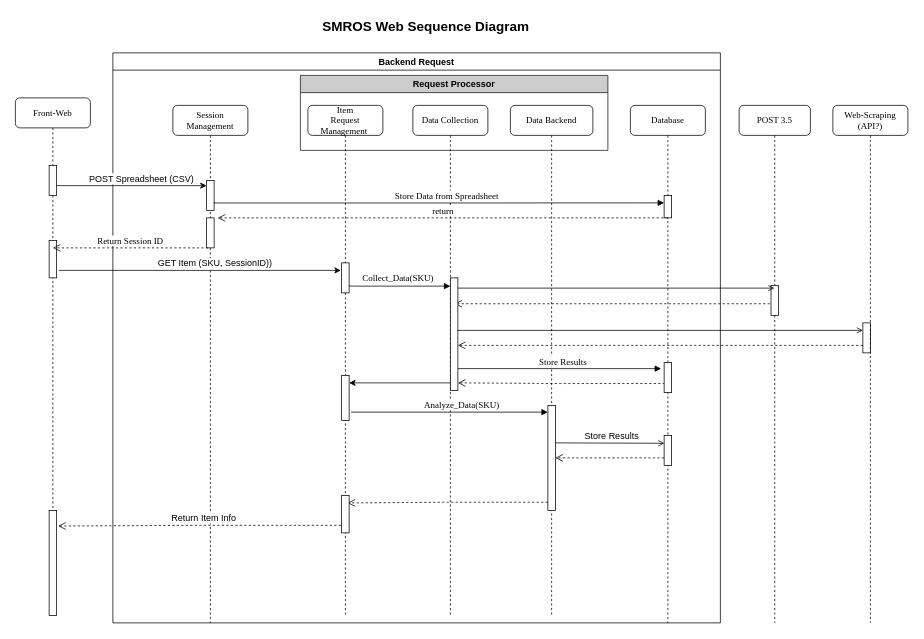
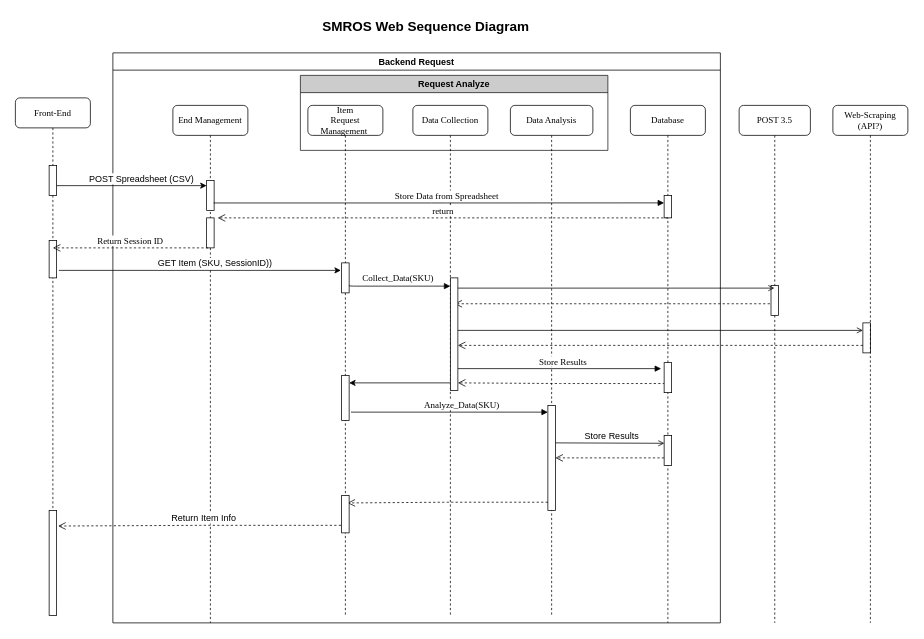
- <mxCell id="18" value="Request Processor" style="swimlane;whiteSpace=wrap;html=1;fillColor=#C7C7C7;strokeWidth=1;opacity=90;gradientColor=none;" parent="5" vertex="1"><mxGeometry x="250" y="30" width="410" height="100" as="geometry" /></mxCell>
+ <mxCell id="18" value="Request Analyze" style="swimlane;whiteSpace=wrap;html=1;fillColor=#C7C7C7;strokeWidth=1;opacity=90;gradientColor=none;" parent="5" vertex="1"><mxGeometry x="250" y="30" width="410" height="100" as="geometry" /></mxCell>
- <mxCell id="2" value="Front-Web" style="shape=umlLifeline;perimeter=lifelinePerimeter;whiteSpace=wrap;html=1;container=1;collapsible=0;recursiveResize=0;outlineConnect=0;rounded=1;shadow=0;comic=0;labelBackgroundColor=none;strokeWidth=1;fontFamily=Verdana;fontSize=12;align=center;" parent="1" vertex="1"><mxGeometry x="20" y="130" width="100" height="690" as="geometry" /></mxCell>
+ <mxCell id="2" value="Front-End" style="shape=umlLifeline;perimeter=lifelinePerimeter;whiteSpace=wrap;html=1;container=1;collapsible=0;recursiveResize=0;outlineConnect=0;rounded=1;shadow=0;comic=0;labelBackgroundColor=none;strokeWidth=1;fontFamily=Verdana;fontSize=12;align=center;" parent="1" vertex="1"><mxGeometry x="20" y="130" width="100" height="690" as="geometry" /></mxCell>
- <mxCell id="24" value="Session Management" style="shape=umlLifeline;perimeter=lifelinePerimeter;whiteSpace=wrap;html=1;container=1;collapsible=0;recursiveResize=0;outlineConnect=0;rounded=1;shadow=0;comic=0;labelBackgroundColor=none;strokeWidth=1;fontFamily=Verdana;fontSize=12;align=center;" parent="5" vertex="1"><mxGeometry x="80" y="70" width="100" height="690" as="geometry" /></mxCell>
+ <mxCell id="24" value="End Management" style="shape=umlLifeline;perimeter=lifelinePerimeter;whiteSpace=wrap;html=1;container=1;collapsible=0;recursiveResize=0;outlineConnect=0;rounded=1;shadow=0;comic=0;labelBackgroundColor=none;strokeWidth=1;fontFamily=Verdana;fontSize=12;align=center;" parent="5" vertex="1"><mxGeometry x="80" y="70" width="100" height="690" as="geometry" /></mxCell>
- <mxCell id="19" value="Data Backend" style="shape=umlLifeline;perimeter=lifelinePerimeter;whiteSpace=wrap;html=1;container=1;collapsible=0;recursiveResize=0;outlineConnect=0;rounded=1;shadow=0;comic=0;labelBackgroundColor=none;strokeWidth=1;fontFamily=Verdana;fontSize=12;align=center;" parent="18" vertex="1"><mxGeometry x="280" y="40" width="110" height="680" as="geometry" /></mxCell>
+ <mxCell id="19" value="Data Analysis" style="shape=umlLifeline;perimeter=lifelinePerimeter;whiteSpace=wrap;html=1;container=1;collapsible=0;recursiveResize=0;outlineConnect=0;rounded=1;shadow=0;comic=0;labelBackgroundColor=none;strokeWidth=1;fontFamily=Verdana;fontSize=12;align=center;" parent="18" vertex="1"><mxGeometry x="280" y="40" width="110" height="680" as="geometry" /></mxCell>
